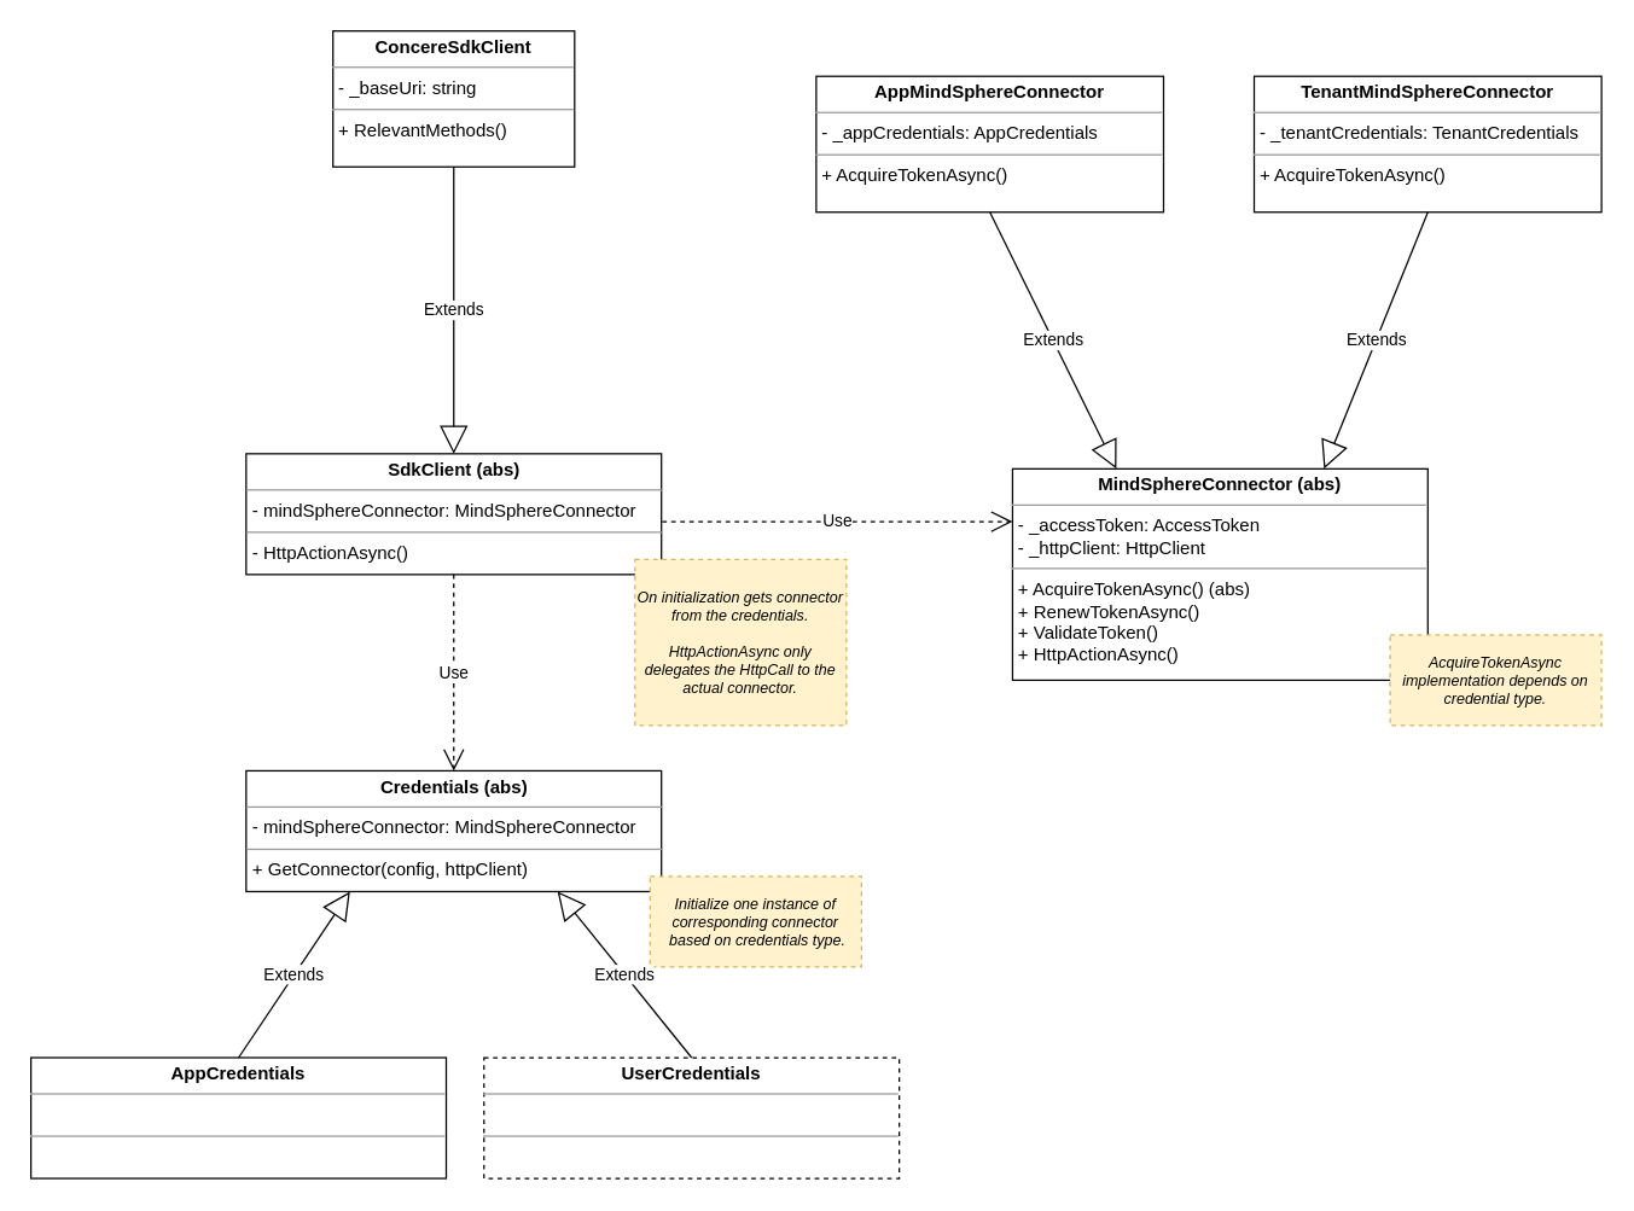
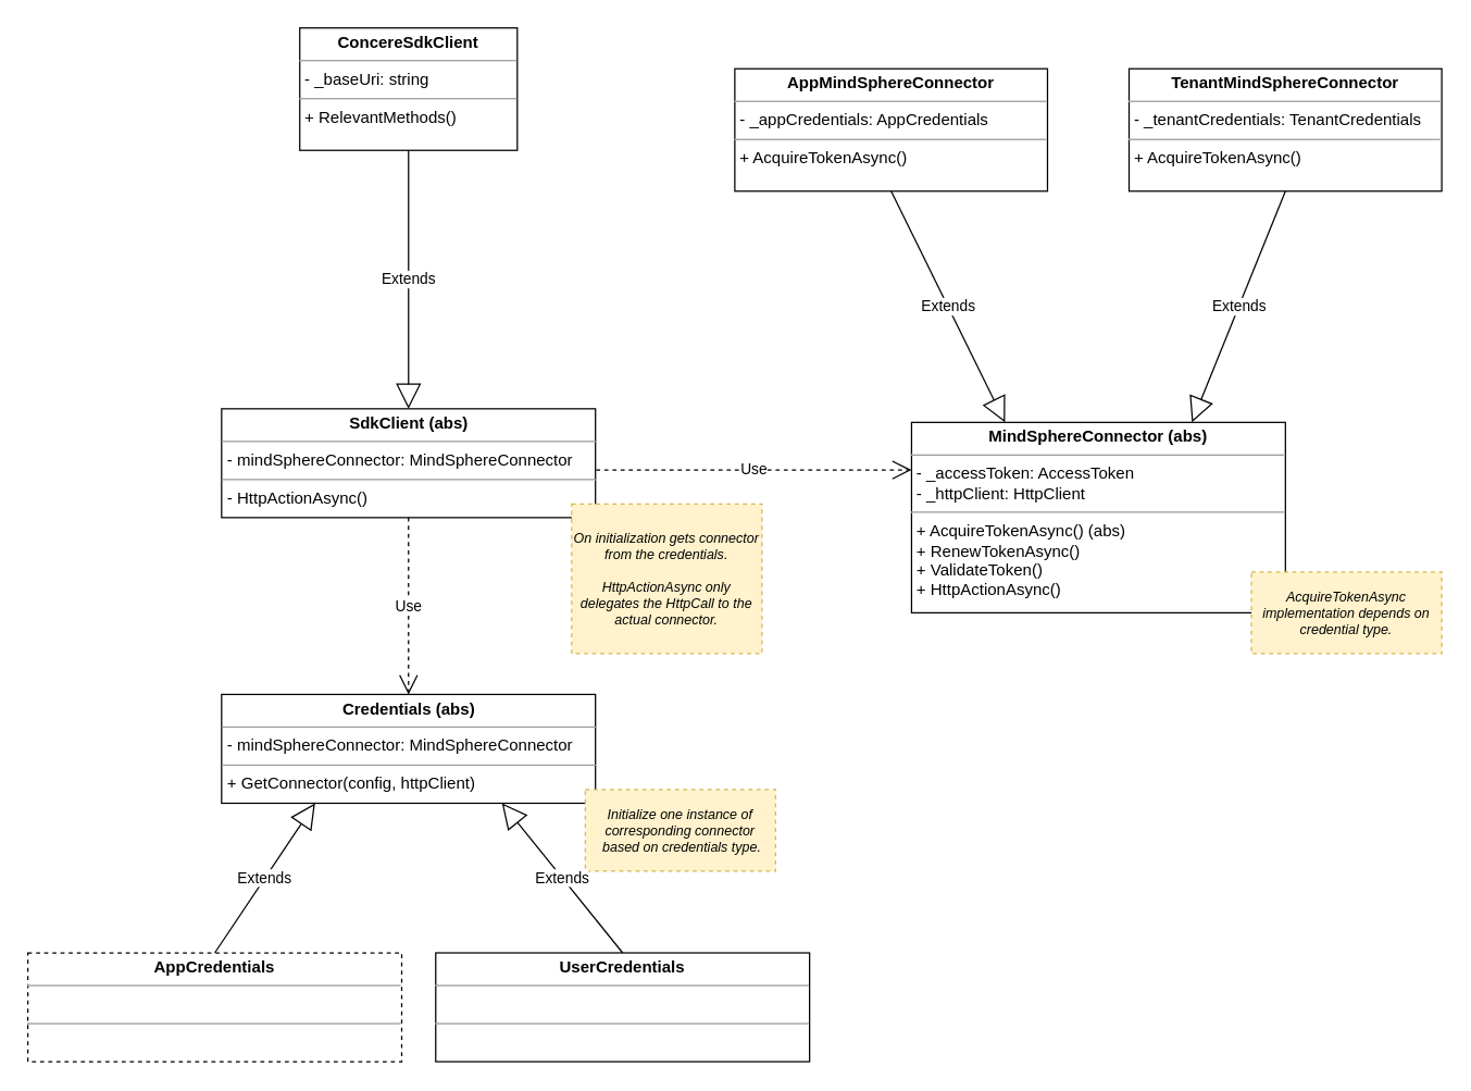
- <mxCell id="16" value="&lt;p style=&quot;margin: 0px ; margin-top: 4px ; text-align: center&quot;&gt;&lt;b&gt;AppCredentials&lt;/b&gt;&lt;/p&gt;&lt;hr size=&quot;1&quot;&gt;&lt;p style=&quot;margin: 0px ; margin-left: 4px&quot;&gt;&lt;br&gt;&lt;/p&gt;&lt;hr size=&quot;1&quot;&gt;&lt;p style=&quot;margin: 0px ; margin-left: 4px&quot;&gt;&lt;br&gt;&lt;/p&gt;" style="verticalAlign=top;align=left;overflow=fill;fontSize=12;fontFamily=Helvetica;html=1;" vertex="1" parent="1"><mxGeometry x="20" y="700" width="275" height="80" as="geometry" /></mxCell>
+ <mxCell id="16" value="&lt;p style=&quot;margin: 0px ; margin-top: 4px ; text-align: center&quot;&gt;&lt;b&gt;AppCredentials&lt;/b&gt;&lt;/p&gt;&lt;hr size=&quot;1&quot;&gt;&lt;p style=&quot;margin: 0px ; margin-left: 4px&quot;&gt;&lt;br&gt;&lt;/p&gt;&lt;hr size=&quot;1&quot;&gt;&lt;p style=&quot;margin: 0px ; margin-left: 4px&quot;&gt;&lt;br&gt;&lt;/p&gt;" style="verticalAlign=top;align=left;overflow=fill;fontSize=12;fontFamily=Helvetica;html=1;dashed=1;" vertex="1" parent="1"><mxGeometry x="20" y="700" width="275" height="80" as="geometry" /></mxCell>
- <mxCell id="17" value="&lt;p style=&quot;margin: 0px ; margin-top: 4px ; text-align: center&quot;&gt;&lt;b&gt;UserCredentials&lt;/b&gt;&lt;/p&gt;&lt;hr size=&quot;1&quot;&gt;&lt;p style=&quot;margin: 0px ; margin-left: 4px&quot;&gt;&lt;br&gt;&lt;/p&gt;&lt;hr size=&quot;1&quot;&gt;&lt;p style=&quot;margin: 0px ; margin-left: 4px&quot;&gt;&lt;br&gt;&lt;/p&gt;" style="verticalAlign=top;align=left;overflow=fill;fontSize=12;fontFamily=Helvetica;html=1;dashed=1;" vertex="1" parent="1"><mxGeometry x="320" y="700" width="275" height="80" as="geometry" /></mxCell>
+ <mxCell id="17" value="&lt;p style=&quot;margin: 0px ; margin-top: 4px ; text-align: center&quot;&gt;&lt;b&gt;UserCredentials&lt;/b&gt;&lt;/p&gt;&lt;hr size=&quot;1&quot;&gt;&lt;p style=&quot;margin: 0px ; margin-left: 4px&quot;&gt;&lt;br&gt;&lt;/p&gt;&lt;hr size=&quot;1&quot;&gt;&lt;p style=&quot;margin: 0px ; margin-left: 4px&quot;&gt;&lt;br&gt;&lt;/p&gt;" style="verticalAlign=top;align=left;overflow=fill;fontSize=12;fontFamily=Helvetica;html=1;" vertex="1" parent="1"><mxGeometry x="320" y="700" width="275" height="80" as="geometry" /></mxCell>
